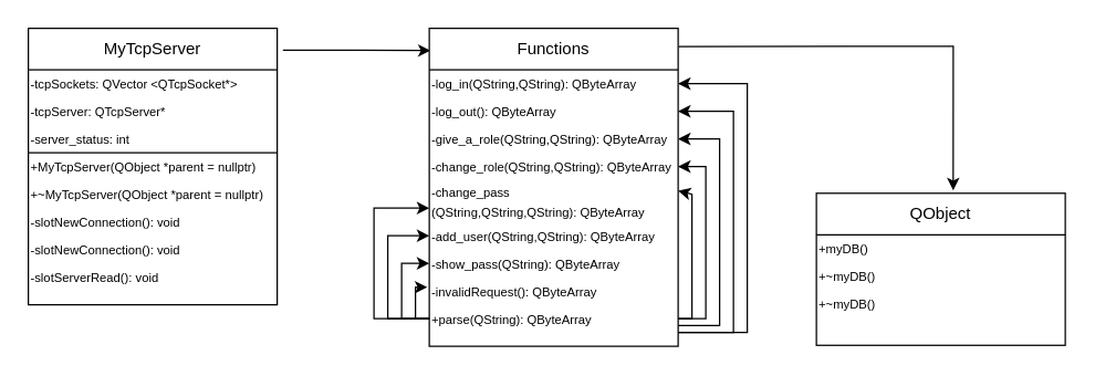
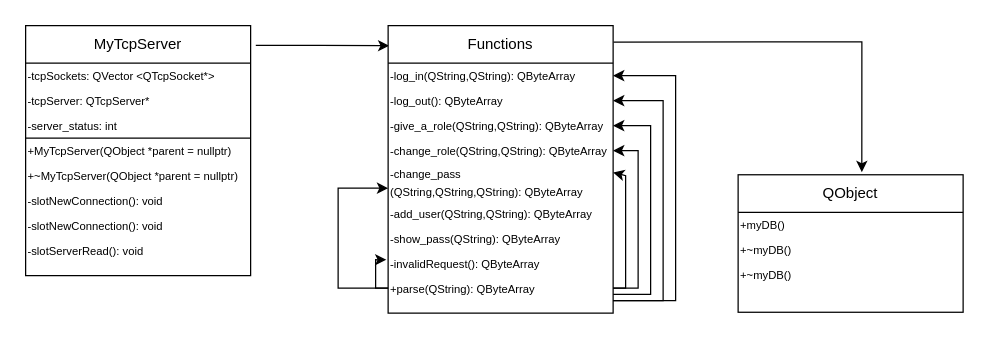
- <mxCell id="36" value="" style="endArrow=classic;html=1;rounded=0;exitX=0;exitY=0.5;exitDx=0;exitDy=0;entryX=0;entryY=0.5;entryDx=0;entryDy=0;" edge="1" parent="1" source="27" target="23"><mxGeometry width="50" height="50" relative="1" as="geometry"><mxPoint x="280" y="180" as="sourcePoint" /><mxPoint x="230" y="230" as="targetPoint" /><Array as="points"><mxPoint x="280" y="230" /><mxPoint x="280" y="170" /></Array></mxGeometry></mxCell>
- <mxCell id="35" value="" style="endArrow=classic;html=1;rounded=0;exitX=0;exitY=0.5;exitDx=0;exitDy=0;entryX=0;entryY=0.5;entryDx=0;entryDy=0;" edge="1" parent="1" source="27" target="24"><mxGeometry width="50" height="50" relative="1" as="geometry"><mxPoint x="280" y="230" as="sourcePoint" /><mxPoint x="330" y="180" as="targetPoint" /><Array as="points"><mxPoint x="290" y="230" /><mxPoint x="290" y="190" /></Array></mxGeometry></mxCell>
